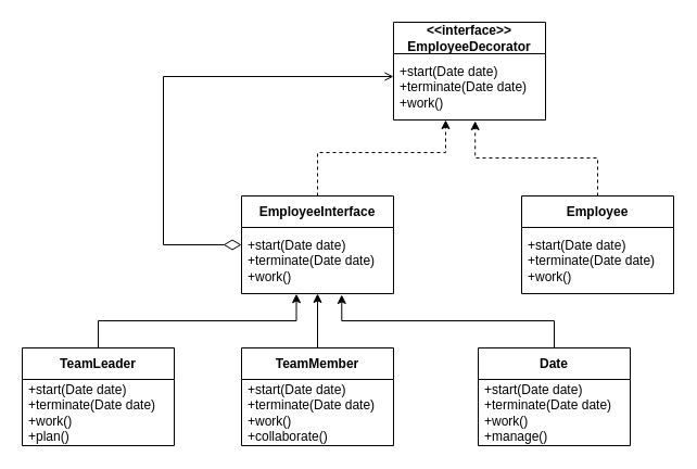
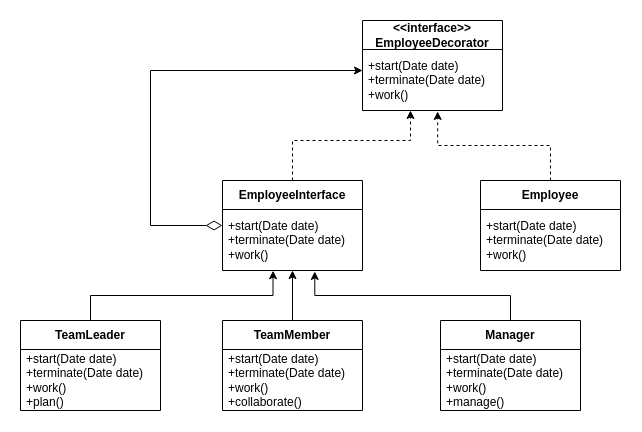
- <mxCell id="5" style="edgeStyle=orthogonalEdgeStyle;rounded=0;orthogonalLoop=1;jettySize=auto;html=1;startArrow=diamondThin;startFill=0;startSize=14;endArrow=open;" edge="1" parent="1" source="6" target="2"><mxGeometry relative="1" as="geometry"><Array as="points"><mxPoint x="150" y="225" /><mxPoint x="150" y="70" /></Array></mxGeometry></mxCell>
+ <mxCell id="5" style="edgeStyle=orthogonalEdgeStyle;rounded=0;orthogonalLoop=1;jettySize=auto;html=1;startArrow=diamondThin;startFill=0;startSize=14;" edge="1" parent="1" source="6" target="2"><mxGeometry relative="1" as="geometry"><Array as="points"><mxPoint x="150" y="225" /><mxPoint x="150" y="70" /></Array></mxGeometry></mxCell>
- <mxCell id="18" value="Date" style="swimlane;fontStyle=1;align=center;verticalAlign=middle;childLayout=stackLayout;horizontal=1;startSize=29;horizontalStack=0;resizeParent=1;resizeParentMax=0;resizeLast=0;collapsible=0;marginBottom=0;html=1;whiteSpace=wrap;" vertex="1" parent="1"><mxGeometry x="440" y="320" width="140" height="90" as="geometry" /></mxCell>
+ <mxCell id="18" value="Manager" style="swimlane;fontStyle=1;align=center;verticalAlign=middle;childLayout=stackLayout;horizontal=1;startSize=29;horizontalStack=0;resizeParent=1;resizeParentMax=0;resizeLast=0;collapsible=0;marginBottom=0;html=1;whiteSpace=wrap;" vertex="1" parent="1"><mxGeometry x="440" y="320" width="140" height="90" as="geometry" /></mxCell>
